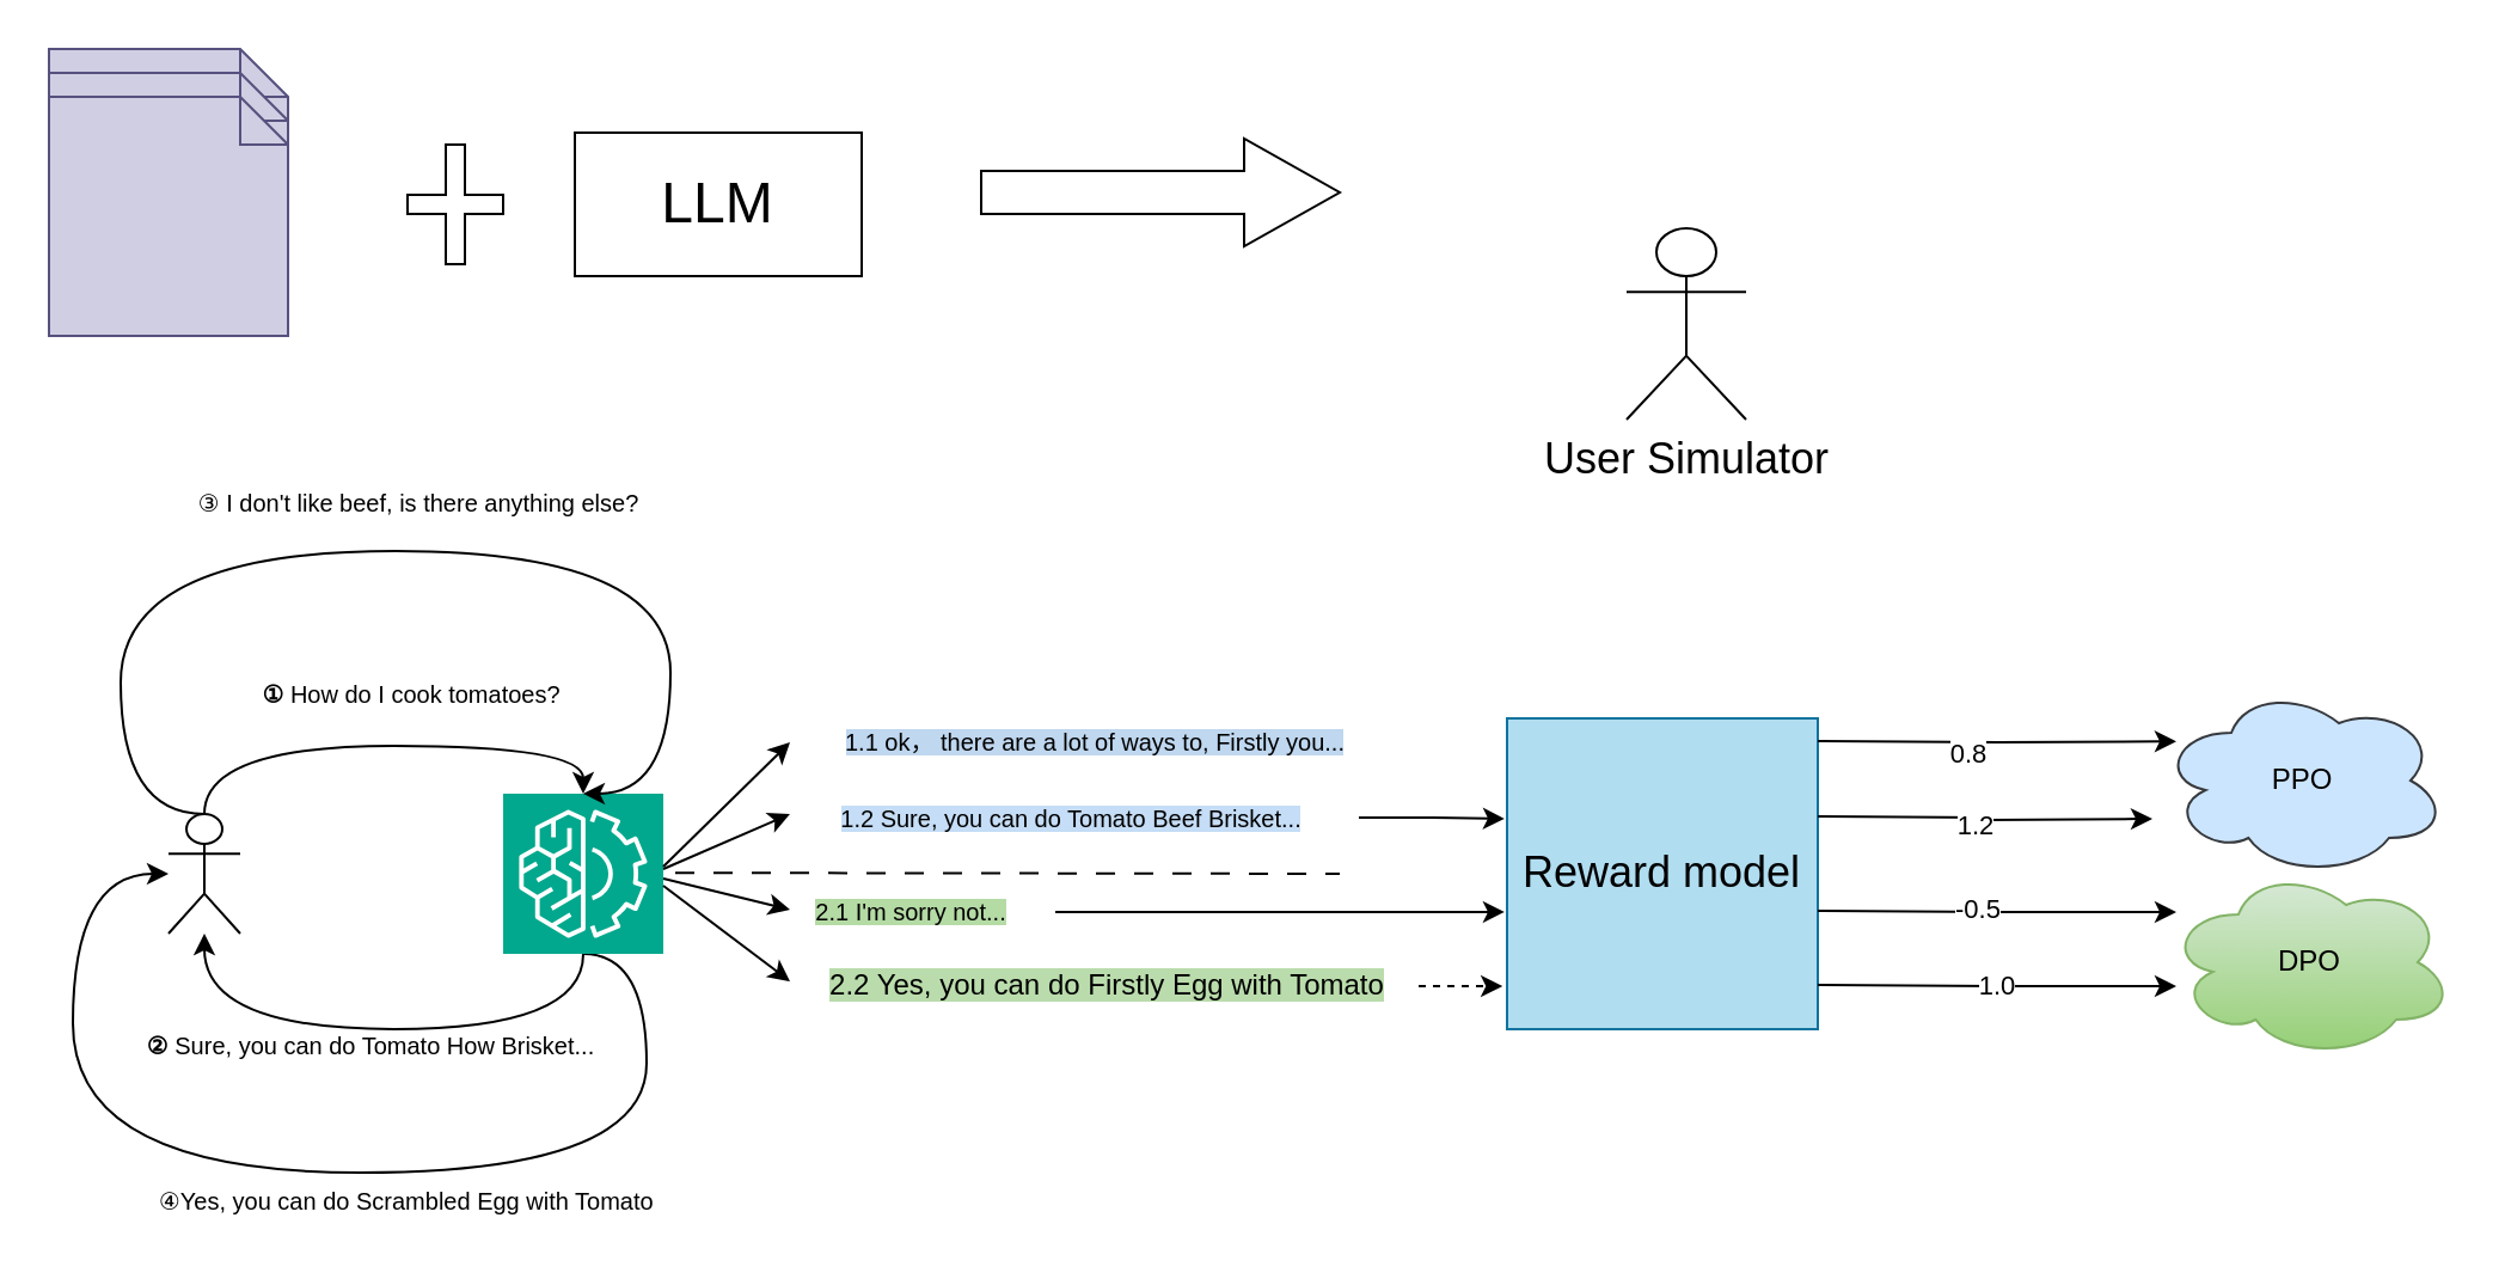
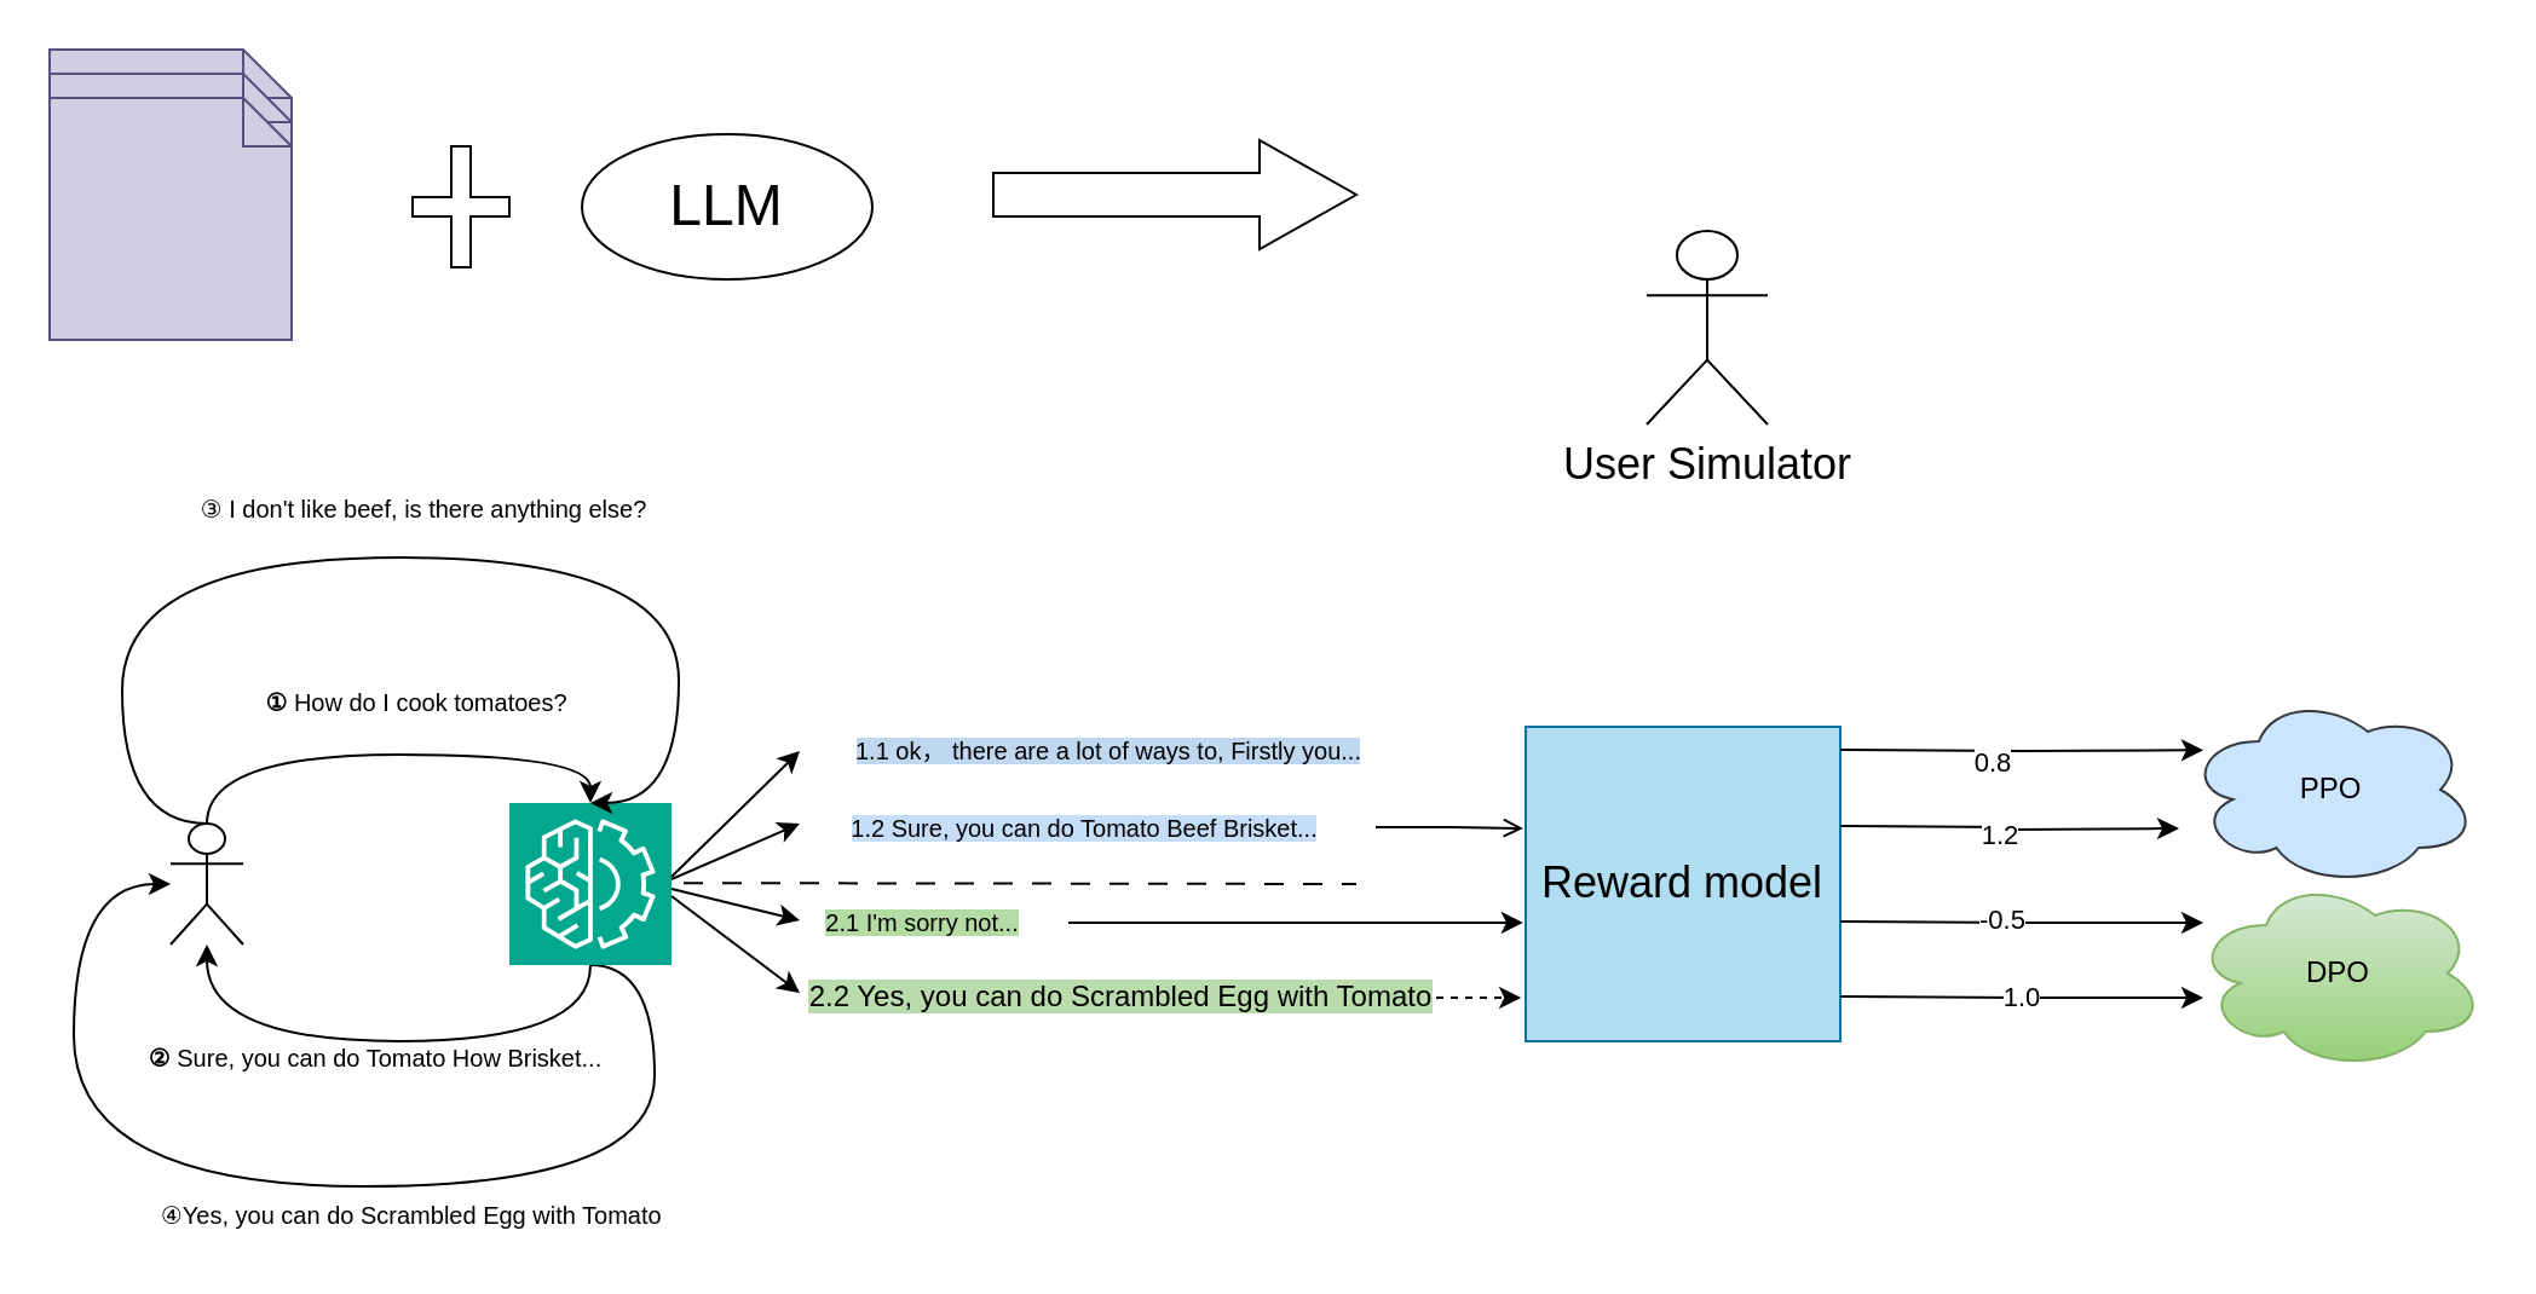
- <mxCell id="4" value="&lt;font style=&quot;font-size: 24px;&quot;&gt;LLM&lt;/font&gt;" style="rounded=0;whiteSpace=wrap;html=1;" parent="1" vertex="1"><mxGeometry x="240" y="55" width="120" height="60" as="geometry" /></mxCell>
+ <mxCell id="4" value="&lt;font style=&quot;font-size: 24px;&quot;&gt;LLM&lt;/font&gt;" style="ellipse;whiteSpace=wrap;html=1;" parent="1" vertex="1"><mxGeometry x="240" y="55" width="120" height="60" as="geometry" /></mxCell>
- <mxCell id="32" style="edgeStyle=orthogonalEdgeStyle;rounded=0;orthogonalLoop=1;jettySize=auto;html=1;exitX=1;exitY=0.5;exitDx=0;exitDy=0;entryX=-0.008;entryY=0.323;entryDx=0;entryDy=0;entryPerimeter=0;" edge="1" parent="1" source="17" target="31"><mxGeometry relative="1" as="geometry" /></mxCell>
+ <mxCell id="32" style="edgeStyle=orthogonalEdgeStyle;rounded=0;orthogonalLoop=1;jettySize=auto;html=1;exitX=1;exitY=0.5;exitDx=0;exitDy=0;entryX=-0.008;entryY=0.323;entryDx=0;entryDy=0;entryPerimeter=0;endArrow=open;" edge="1" parent="1" source="17" target="31"><mxGeometry relative="1" as="geometry" /></mxCell>
- <mxCell id="25" value="&lt;span style=&quot;background-color: rgb(186, 220, 172);&quot;&gt;2.2 Yes, you can do&amp;nbsp;Firstly Egg with Tomato&lt;/span&gt;" style="text;strokeColor=none;align=center;fillColor=none;html=1;verticalAlign=middle;whiteSpace=wrap;rounded=0;" vertex="1" parent="1"><mxGeometry x="333" y="402" width="260" height="20" as="geometry" /></mxCell>
+ <mxCell id="25" value="&lt;span style=&quot;background-color: rgb(186, 220, 172);&quot;&gt;2.2 Yes, you can do&amp;nbsp;Scrambled Egg with Tomato&lt;/span&gt;" style="text;strokeColor=none;align=center;fillColor=none;html=1;verticalAlign=middle;whiteSpace=wrap;rounded=0;" vertex="1" parent="1"><mxGeometry x="333" y="402" width="260" height="20" as="geometry" /></mxCell>
